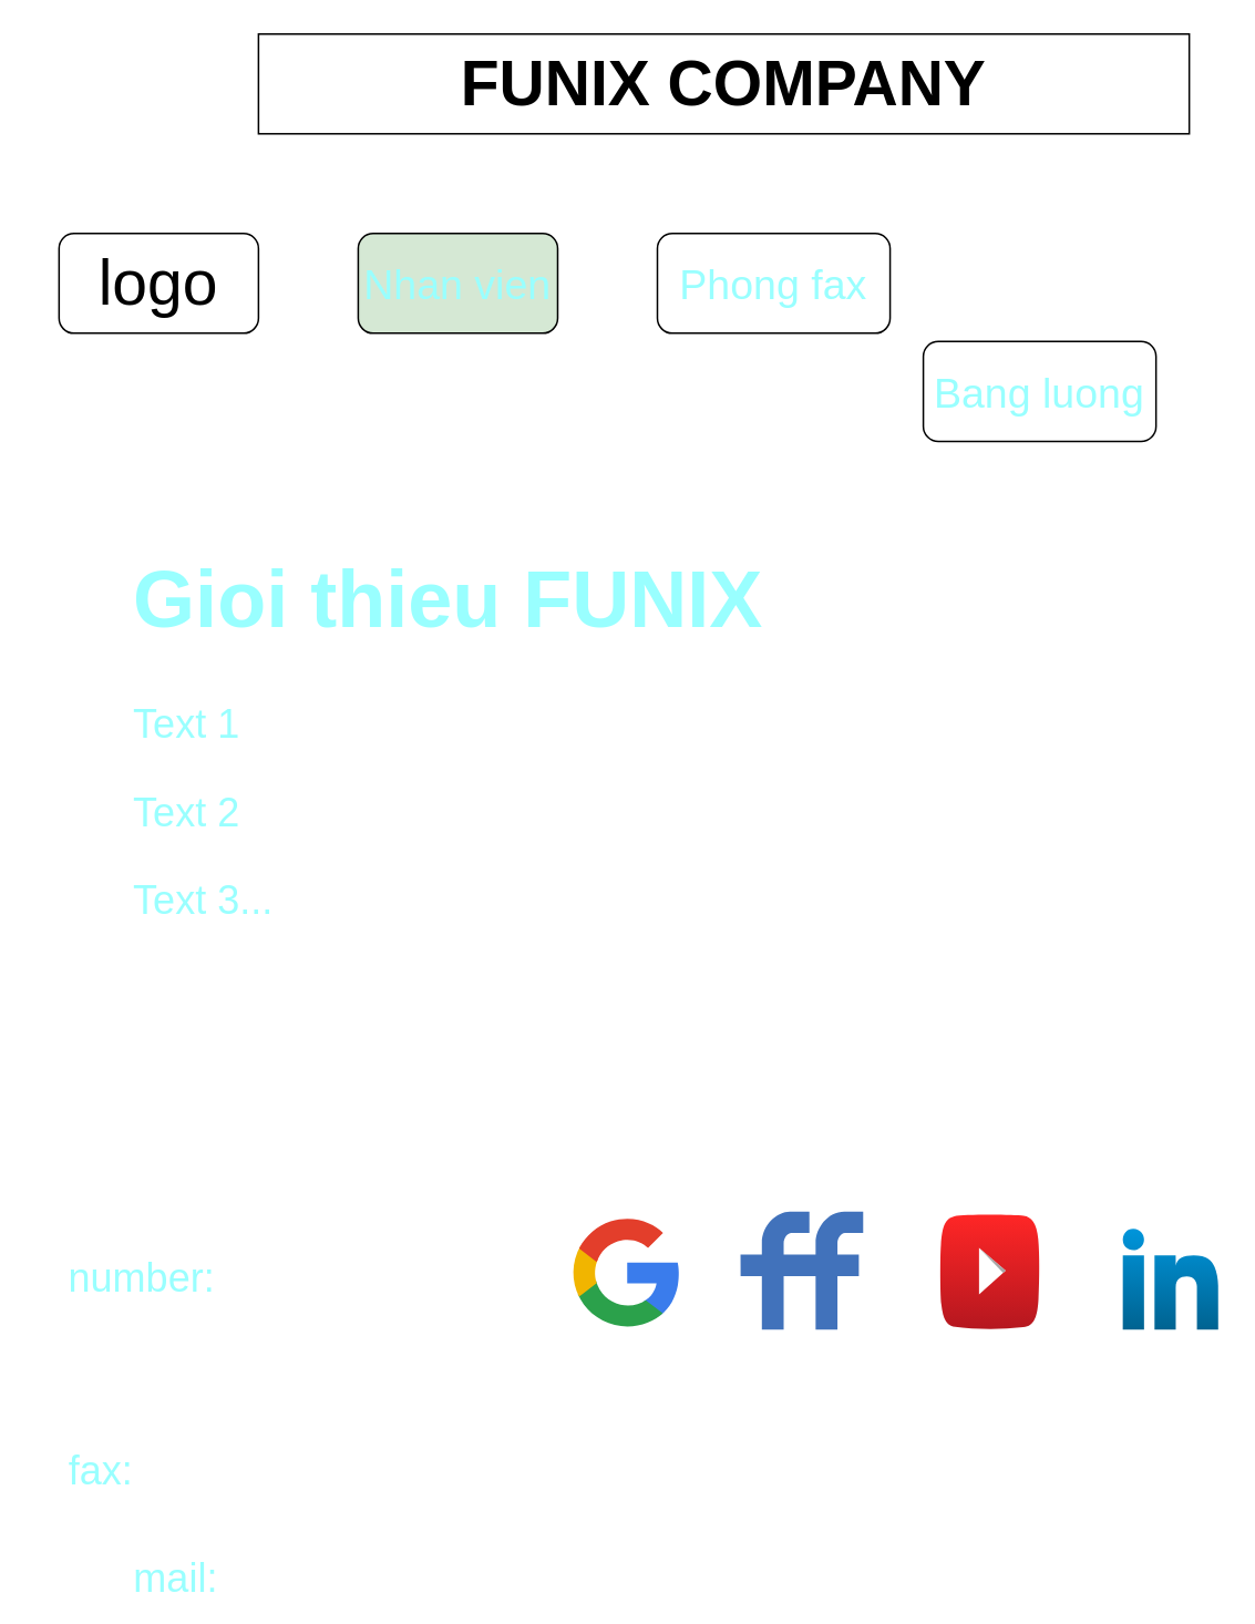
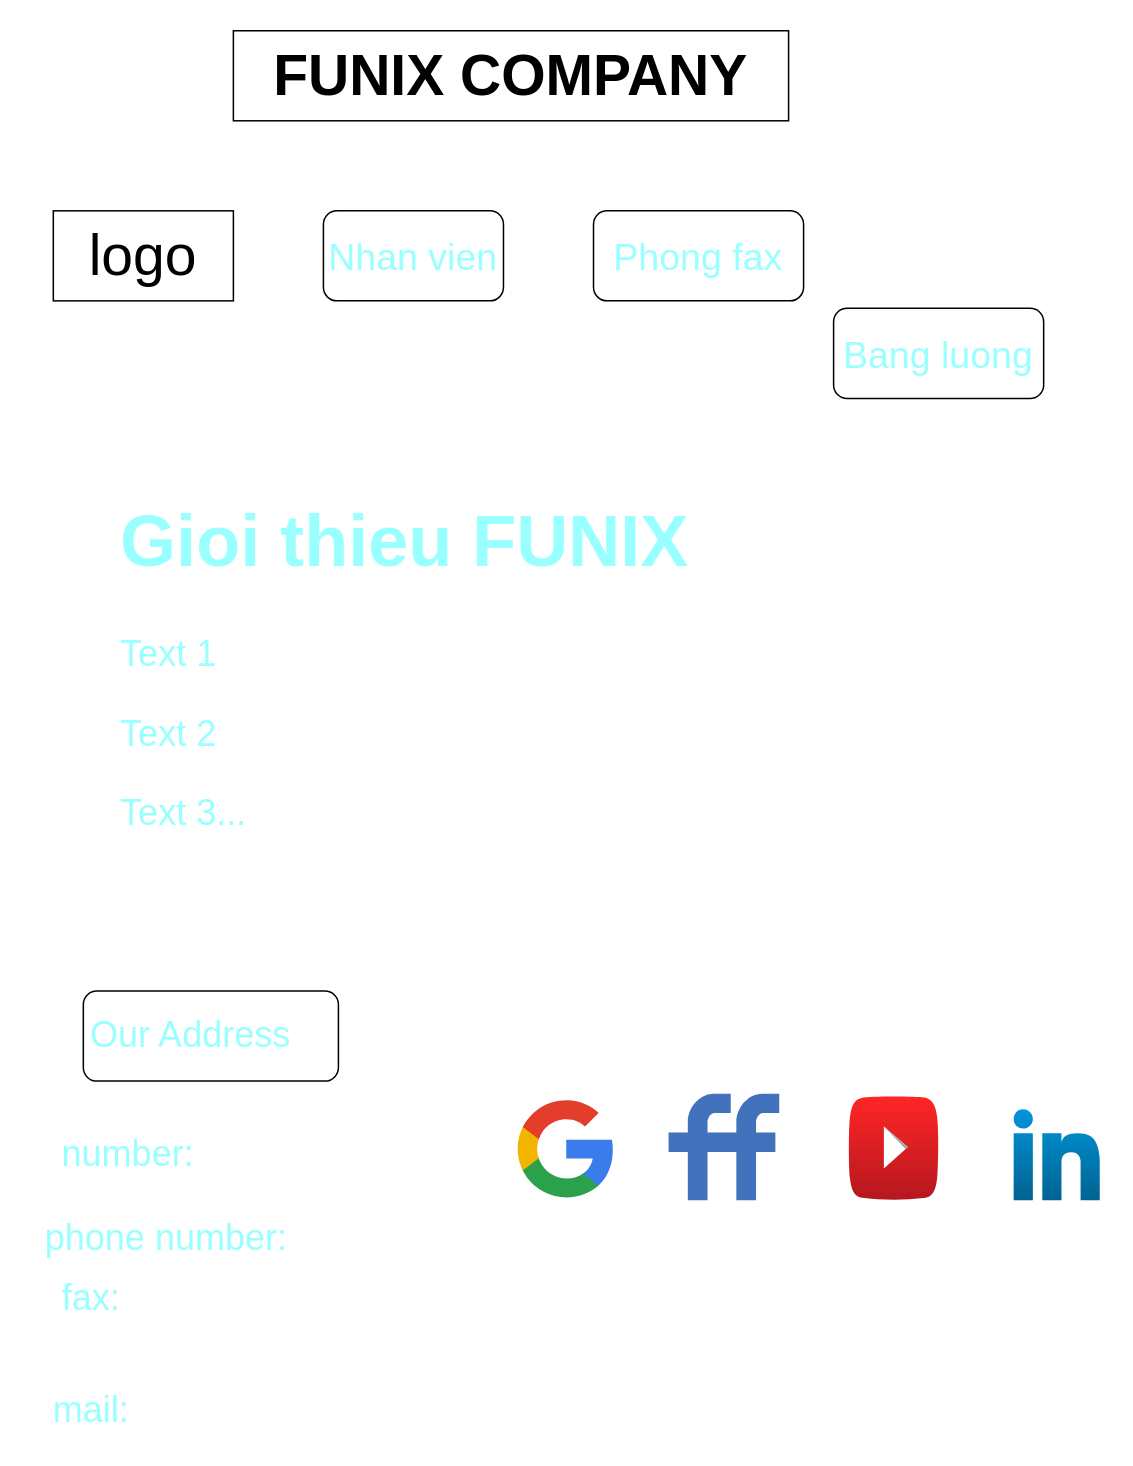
- <mxCell id="2" value="&lt;b&gt;&lt;font style=&quot;font-size: 38px&quot;&gt;FUNIX COMPANY&lt;/font&gt;&lt;/b&gt;" style="rounded=0;whiteSpace=wrap;html=1;" vertex="1" parent="1"><mxGeometry x="155" y="20" width="560" height="60" as="geometry" /></mxCell>
+ <mxCell id="2" value="&lt;b&gt;&lt;font style=&quot;font-size: 38px&quot;&gt;FUNIX COMPANY&lt;/font&gt;&lt;/b&gt;" style="rounded=0;whiteSpace=wrap;html=1;" vertex="1" parent="1"><mxGeometry x="155" y="20" width="370" height="60" as="geometry" /></mxCell>
- <mxCell id="3" value="logo" style="whiteSpace=wrap;html=1;fontSize=38;rounded=1;" vertex="1" parent="1"><mxGeometry x="35" y="140" width="120" height="60" as="geometry" /></mxCell>
+ <mxCell id="3" value="logo" style="rounded=0;whiteSpace=wrap;html=1;fontSize=38;" vertex="1" parent="1"><mxGeometry x="35" y="140" width="120" height="60" as="geometry" /></mxCell>
- <mxCell id="4" value="Nhan vien" style="rounded=1;whiteSpace=wrap;html=1;fontSize=25;fontColor=#99FFFF;fillColor=#d5e8d4;" vertex="1" parent="1"><mxGeometry x="215" y="140" width="120" height="60" as="geometry" /></mxCell>
+ <mxCell id="4" value="Nhan vien" style="rounded=1;whiteSpace=wrap;html=1;fontSize=25;fontColor=#99FFFF;" vertex="1" parent="1"><mxGeometry x="215" y="140" width="120" height="60" as="geometry" /></mxCell>
+ <mxCell id="12" value="Our Address&lt;span style=&quot;white-space: pre&quot;&gt;&#09;&lt;/span&gt;" style="rounded=1;whiteSpace=wrap;html=1;fontSize=24;fontColor=#99FFFF;" vertex="1" parent="1"><mxGeometry x="55" y="660" width="170" height="60" as="geometry" /></mxCell>
+ <mxCell id="14" value="phone number:" style="text;html=1;align=center;verticalAlign=middle;resizable=0;points=[];autosize=1;strokeColor=none;fillColor=none;fontSize=24;fontColor=#99FFFF;" vertex="1" parent="1"><mxGeometry x="20" y="810" width="180" height="30" as="geometry" /></mxCell>
- <mxCell id="15" value="fax:" style="text;html=1;align=center;verticalAlign=middle;resizable=0;points=[];autosize=1;strokeColor=none;fillColor=none;fontSize=24;fontColor=#99FFFF;" vertex="1" parent="1"><mxGeometry x="35" y="870" width="50" height="30" as="geometry" /></mxCell>
+ <mxCell id="15" value="fax:" style="text;html=1;align=center;verticalAlign=middle;resizable=0;points=[];autosize=1;strokeColor=none;fillColor=none;fontSize=24;fontColor=#99FFFF;" vertex="1" parent="1"><mxGeometry x="35" y="850" width="50" height="30" as="geometry" /></mxCell>
- <mxCell id="16" value="mail:" style="text;html=1;align=center;verticalAlign=middle;resizable=0;points=[];autosize=1;strokeColor=none;fillColor=none;fontSize=24;fontColor=#99FFFF;" vertex="1" parent="1"><mxGeometry x="70" y="935" width="70" height="30" as="geometry" /></mxCell>
+ <mxCell id="16" value="mail:" style="text;html=1;align=center;verticalAlign=middle;resizable=0;points=[];autosize=1;strokeColor=none;fillColor=none;fontSize=24;fontColor=#99FFFF;" vertex="1" parent="1"><mxGeometry x="25" y="925" width="70" height="30" as="geometry" /></mxCell>
